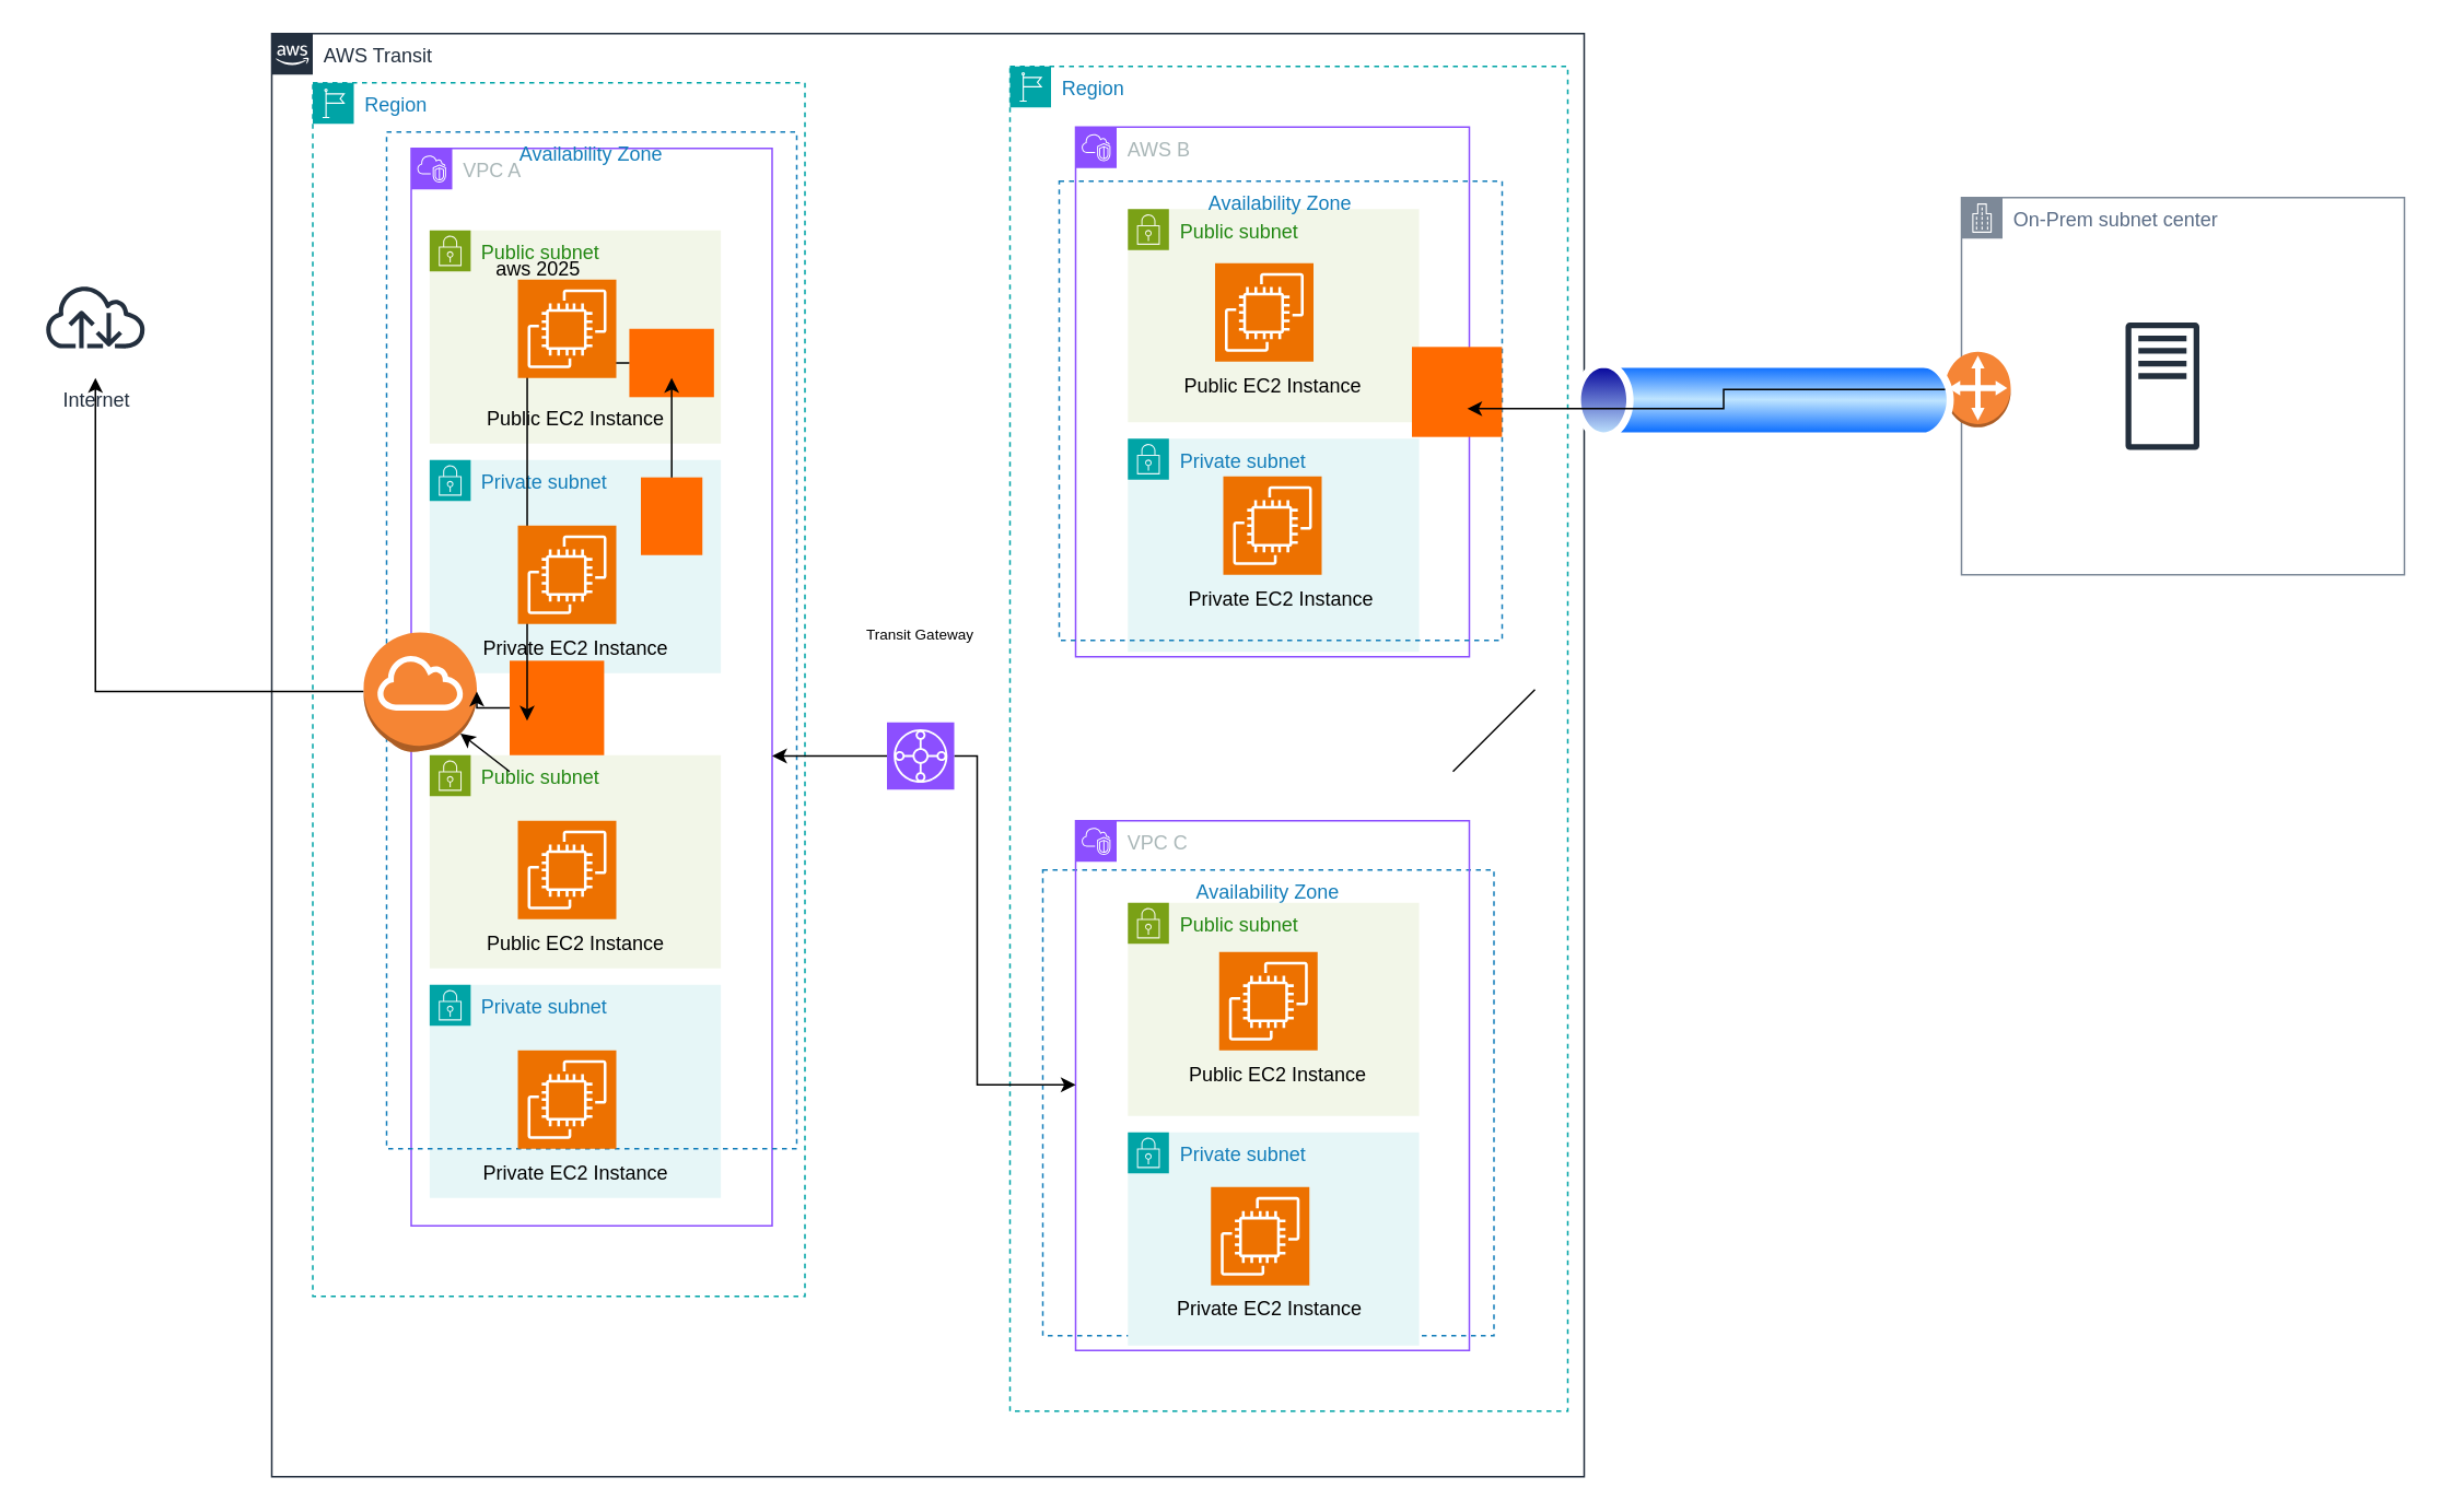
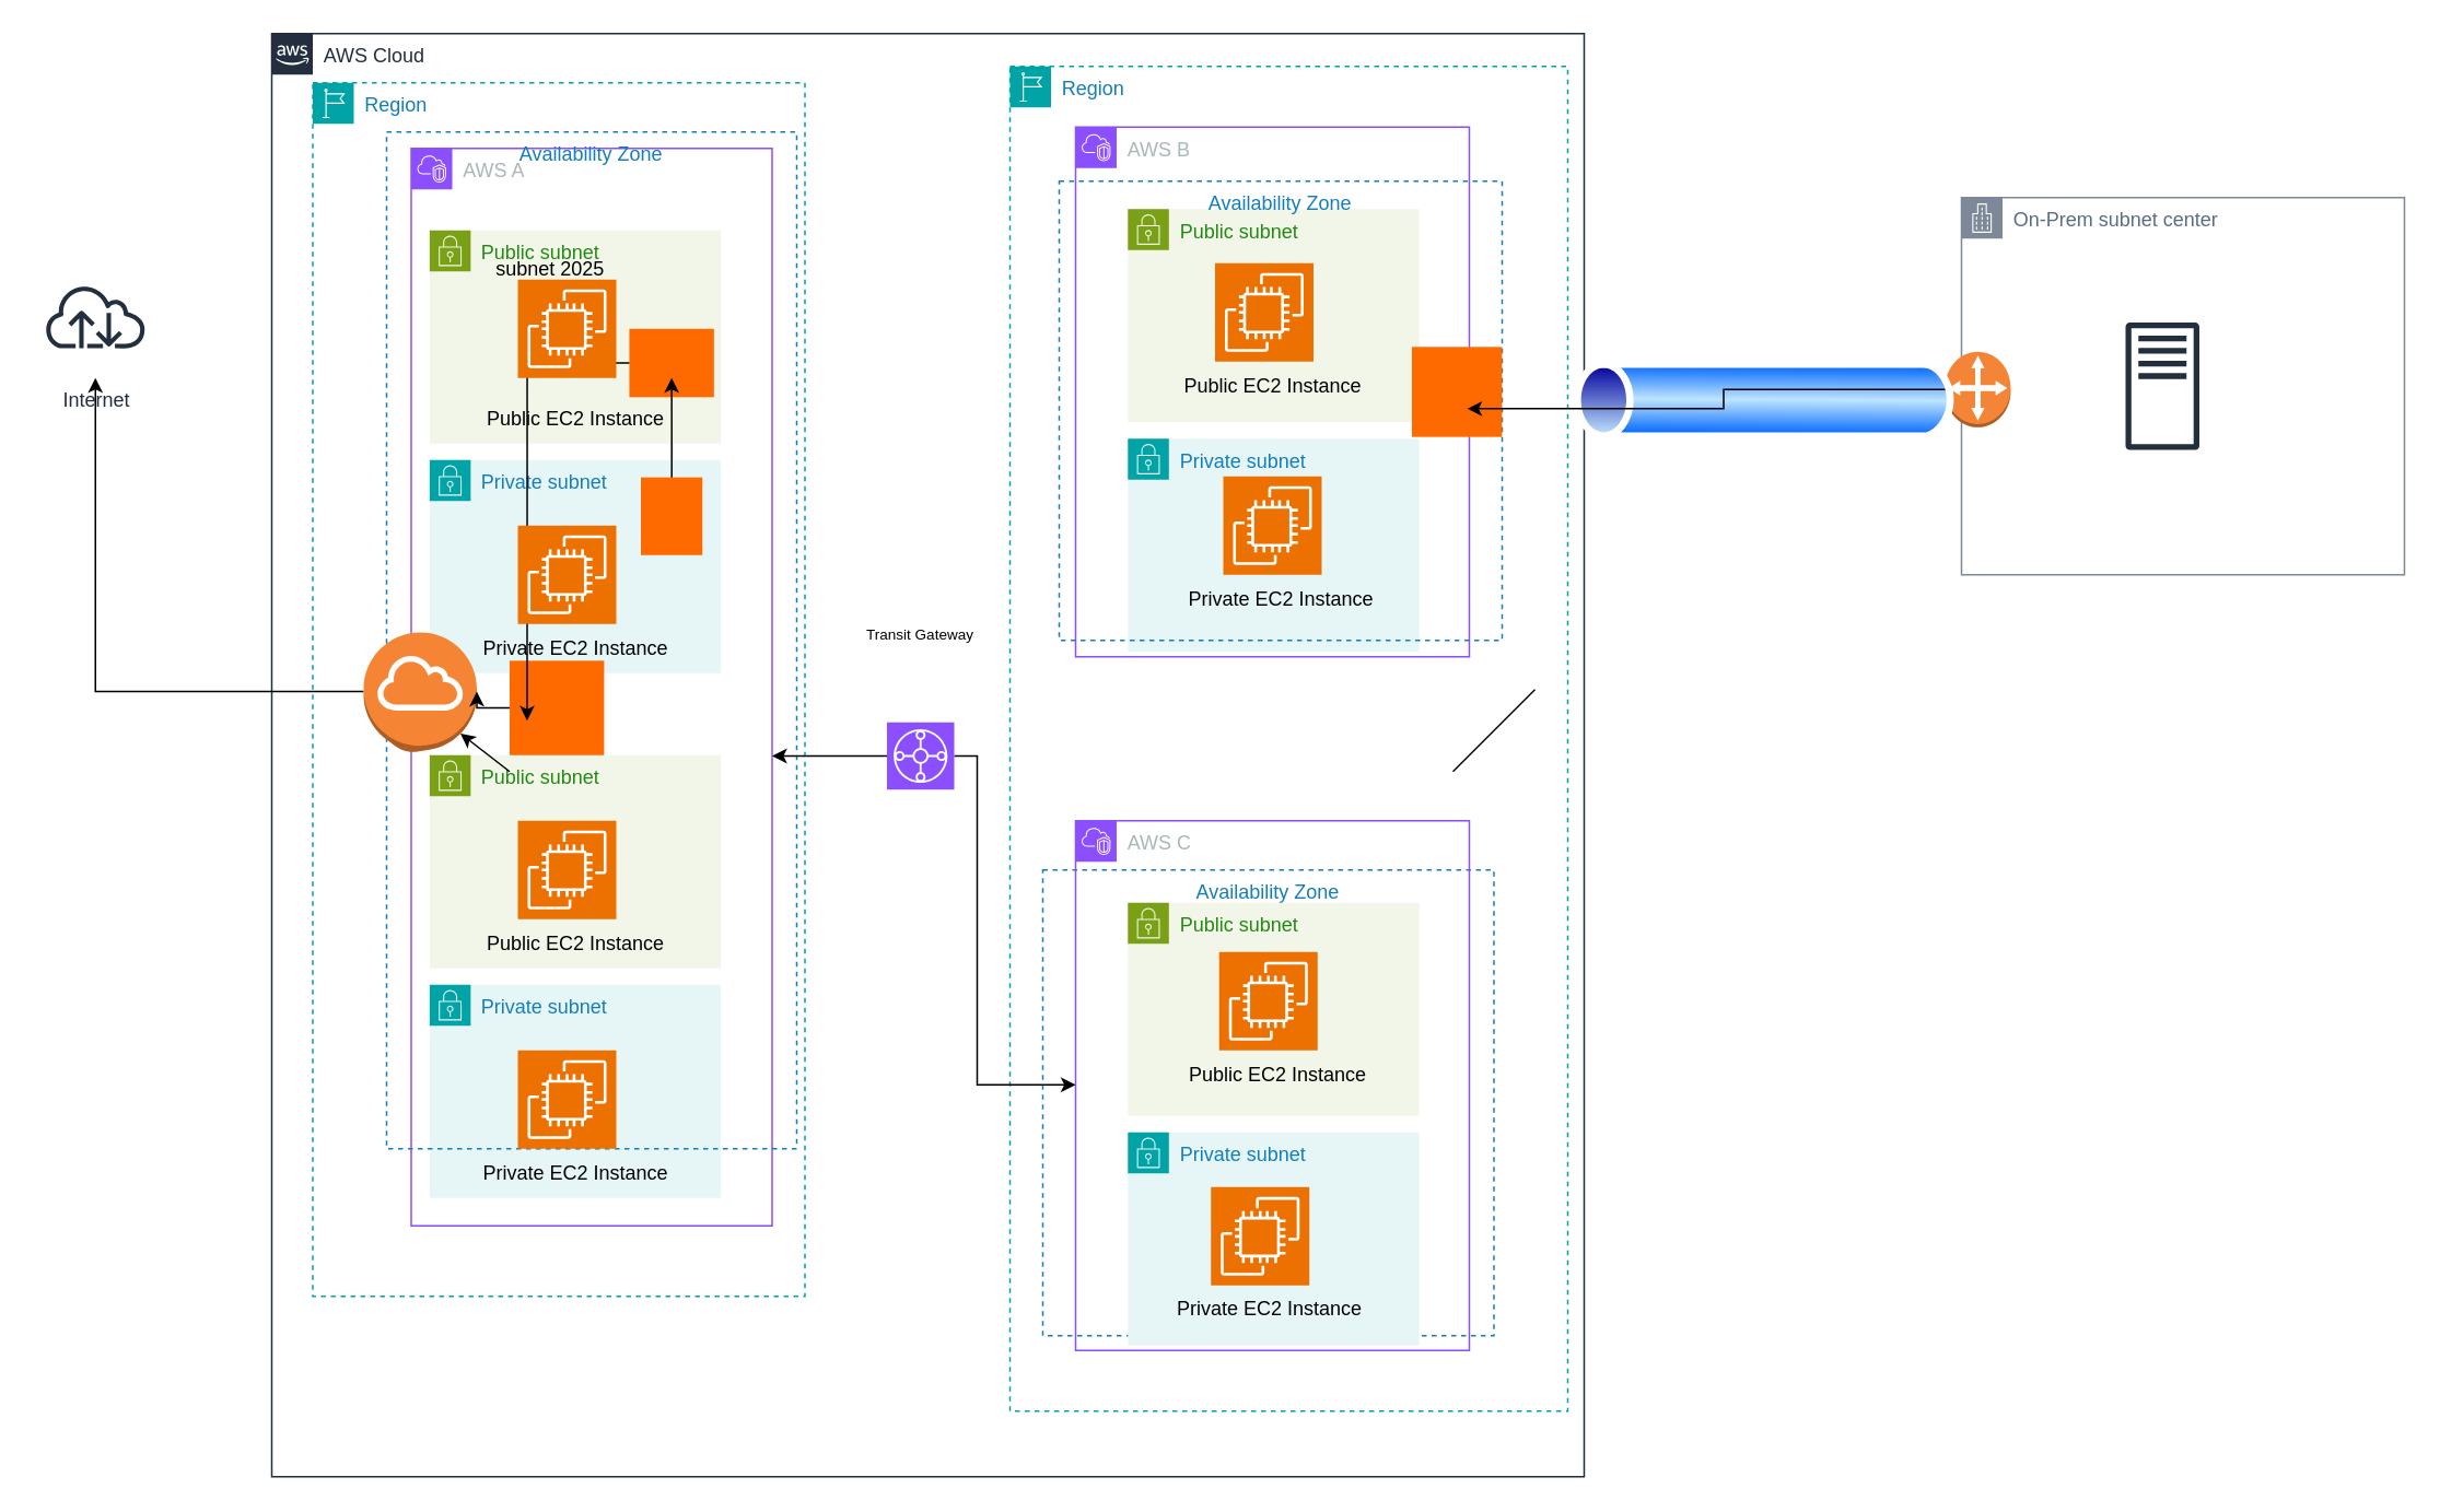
- <mxCell id="2" value="AWS Transit" style="points=[[0,0],[0.25,0],[0.5,0],[0.75,0],[1,0],[1,0.25],[1,0.5],[1,0.75],[1,1],[0.75,1],[0.5,1],[0.25,1],[0,1],[0,0.75],[0,0.5],[0,0.25]];outlineConnect=0;gradientColor=none;html=1;whiteSpace=wrap;fontSize=12;fontStyle=0;container=1;pointerEvents=0;collapsible=0;recursiveResize=0;shape=mxgraph.aws4.group;grIcon=mxgraph.aws4.group_aws_cloud_alt;strokeColor=#232F3E;fillColor=none;verticalAlign=top;align=left;spacingLeft=30;fontColor=#232F3E;dashed=0;" parent="1" vertex="1"><mxGeometry x="165" y="20" width="800" height="880" as="geometry" /></mxCell>
+ <mxCell id="2" value="AWS Cloud" style="points=[[0,0],[0.25,0],[0.5,0],[0.75,0],[1,0],[1,0.25],[1,0.5],[1,0.75],[1,1],[0.75,1],[0.5,1],[0.25,1],[0,1],[0,0.75],[0,0.5],[0,0.25]];outlineConnect=0;gradientColor=none;html=1;whiteSpace=wrap;fontSize=12;fontStyle=0;container=1;pointerEvents=0;collapsible=0;recursiveResize=0;shape=mxgraph.aws4.group;grIcon=mxgraph.aws4.group_aws_cloud_alt;strokeColor=#232F3E;fillColor=none;verticalAlign=top;align=left;spacingLeft=30;fontColor=#232F3E;dashed=0;" parent="1" vertex="1"><mxGeometry x="165" y="20" width="800" height="880" as="geometry" /></mxCell>
- <mxCell id="19" value="VPC A" style="points=[[0,0],[0.25,0],[0.5,0],[0.75,0],[1,0],[1,0.25],[1,0.5],[1,0.75],[1,1],[0.75,1],[0.5,1],[0.25,1],[0,1],[0,0.75],[0,0.5],[0,0.25]];outlineConnect=0;gradientColor=none;html=1;whiteSpace=wrap;fontSize=12;fontStyle=0;container=1;pointerEvents=0;collapsible=0;recursiveResize=0;shape=mxgraph.aws4.group;grIcon=mxgraph.aws4.group_vpc2;strokeColor=#8C4FFF;fillColor=none;verticalAlign=top;align=left;spacingLeft=30;fontColor=#AAB7B8;dashed=0;" parent="18" vertex="1"><mxGeometry x="60" y="40" width="220" height="657" as="geometry" /></mxCell>
+ <mxCell id="19" value="AWS A" style="points=[[0,0],[0.25,0],[0.5,0],[0.75,0],[1,0],[1,0.25],[1,0.5],[1,0.75],[1,1],[0.75,1],[0.5,1],[0.25,1],[0,1],[0,0.75],[0,0.5],[0,0.25]];outlineConnect=0;gradientColor=none;html=1;whiteSpace=wrap;fontSize=12;fontStyle=0;container=1;pointerEvents=0;collapsible=0;recursiveResize=0;shape=mxgraph.aws4.group;grIcon=mxgraph.aws4.group_vpc2;strokeColor=#8C4FFF;fillColor=none;verticalAlign=top;align=left;spacingLeft=30;fontColor=#AAB7B8;dashed=0;" parent="18" vertex="1"><mxGeometry x="60" y="40" width="220" height="657" as="geometry" /></mxCell>
- <mxCell id="40" value="aws 2025" style="text;whiteSpace=wrap;html=1;" parent="18" vertex="1"><mxGeometry x="110" y="100" width="80" height="40" as="geometry" /></mxCell>
+ <mxCell id="40" value="subnet 2025" style="text;whiteSpace=wrap;html=1;" parent="18" vertex="1"><mxGeometry x="110" y="100" width="80" height="40" as="geometry" /></mxCell>
- <mxCell id="8" value="VPC C" style="points=[[0,0],[0.25,0],[0.5,0],[0.75,0],[1,0],[1,0.25],[1,0.5],[1,0.75],[1,1],[0.75,1],[0.5,1],[0.25,1],[0,1],[0,0.75],[0,0.5],[0,0.25]];outlineConnect=0;gradientColor=none;html=1;whiteSpace=wrap;fontSize=12;fontStyle=0;container=1;pointerEvents=0;collapsible=0;recursiveResize=0;shape=mxgraph.aws4.group;grIcon=mxgraph.aws4.group_vpc2;strokeColor=#8C4FFF;fillColor=none;verticalAlign=top;align=left;spacingLeft=30;fontColor=#AAB7B8;dashed=0;" parent="3" vertex="1"><mxGeometry x="40" y="460" width="240" height="323" as="geometry" /></mxCell>
+ <mxCell id="8" value="AWS C" style="points=[[0,0],[0.25,0],[0.5,0],[0.75,0],[1,0],[1,0.25],[1,0.5],[1,0.75],[1,1],[0.75,1],[0.5,1],[0.25,1],[0,1],[0,0.75],[0,0.5],[0,0.25]];outlineConnect=0;gradientColor=none;html=1;whiteSpace=wrap;fontSize=12;fontStyle=0;container=1;pointerEvents=0;collapsible=0;recursiveResize=0;shape=mxgraph.aws4.group;grIcon=mxgraph.aws4.group_vpc2;strokeColor=#8C4FFF;fillColor=none;verticalAlign=top;align=left;spacingLeft=30;fontColor=#AAB7B8;dashed=0;" parent="3" vertex="1"><mxGeometry x="40" y="460" width="240" height="323" as="geometry" /></mxCell>
